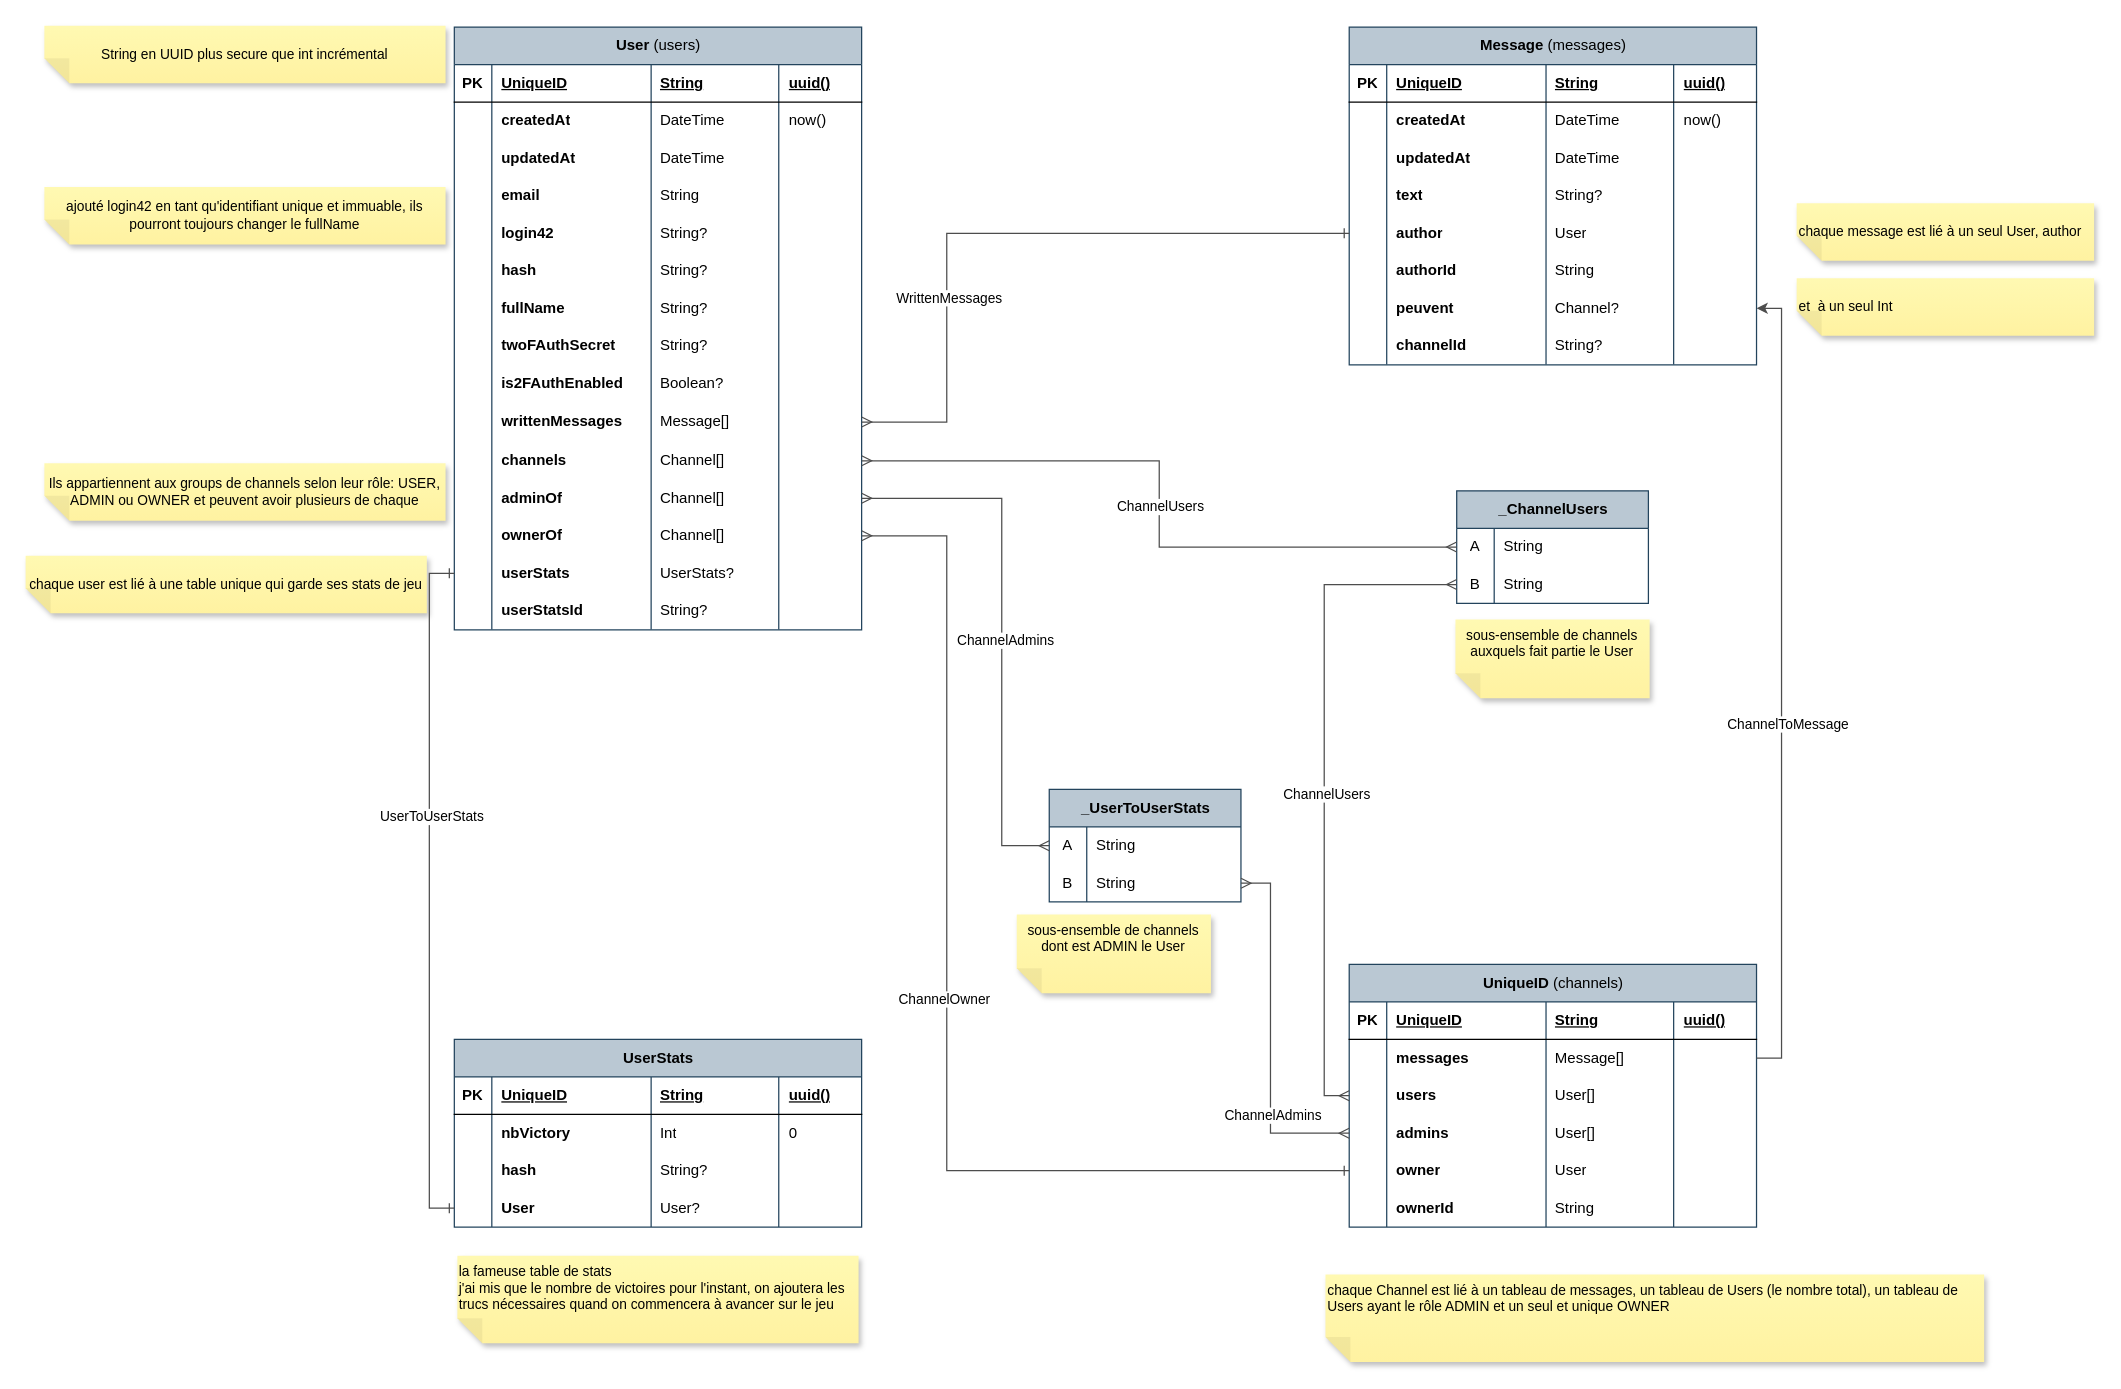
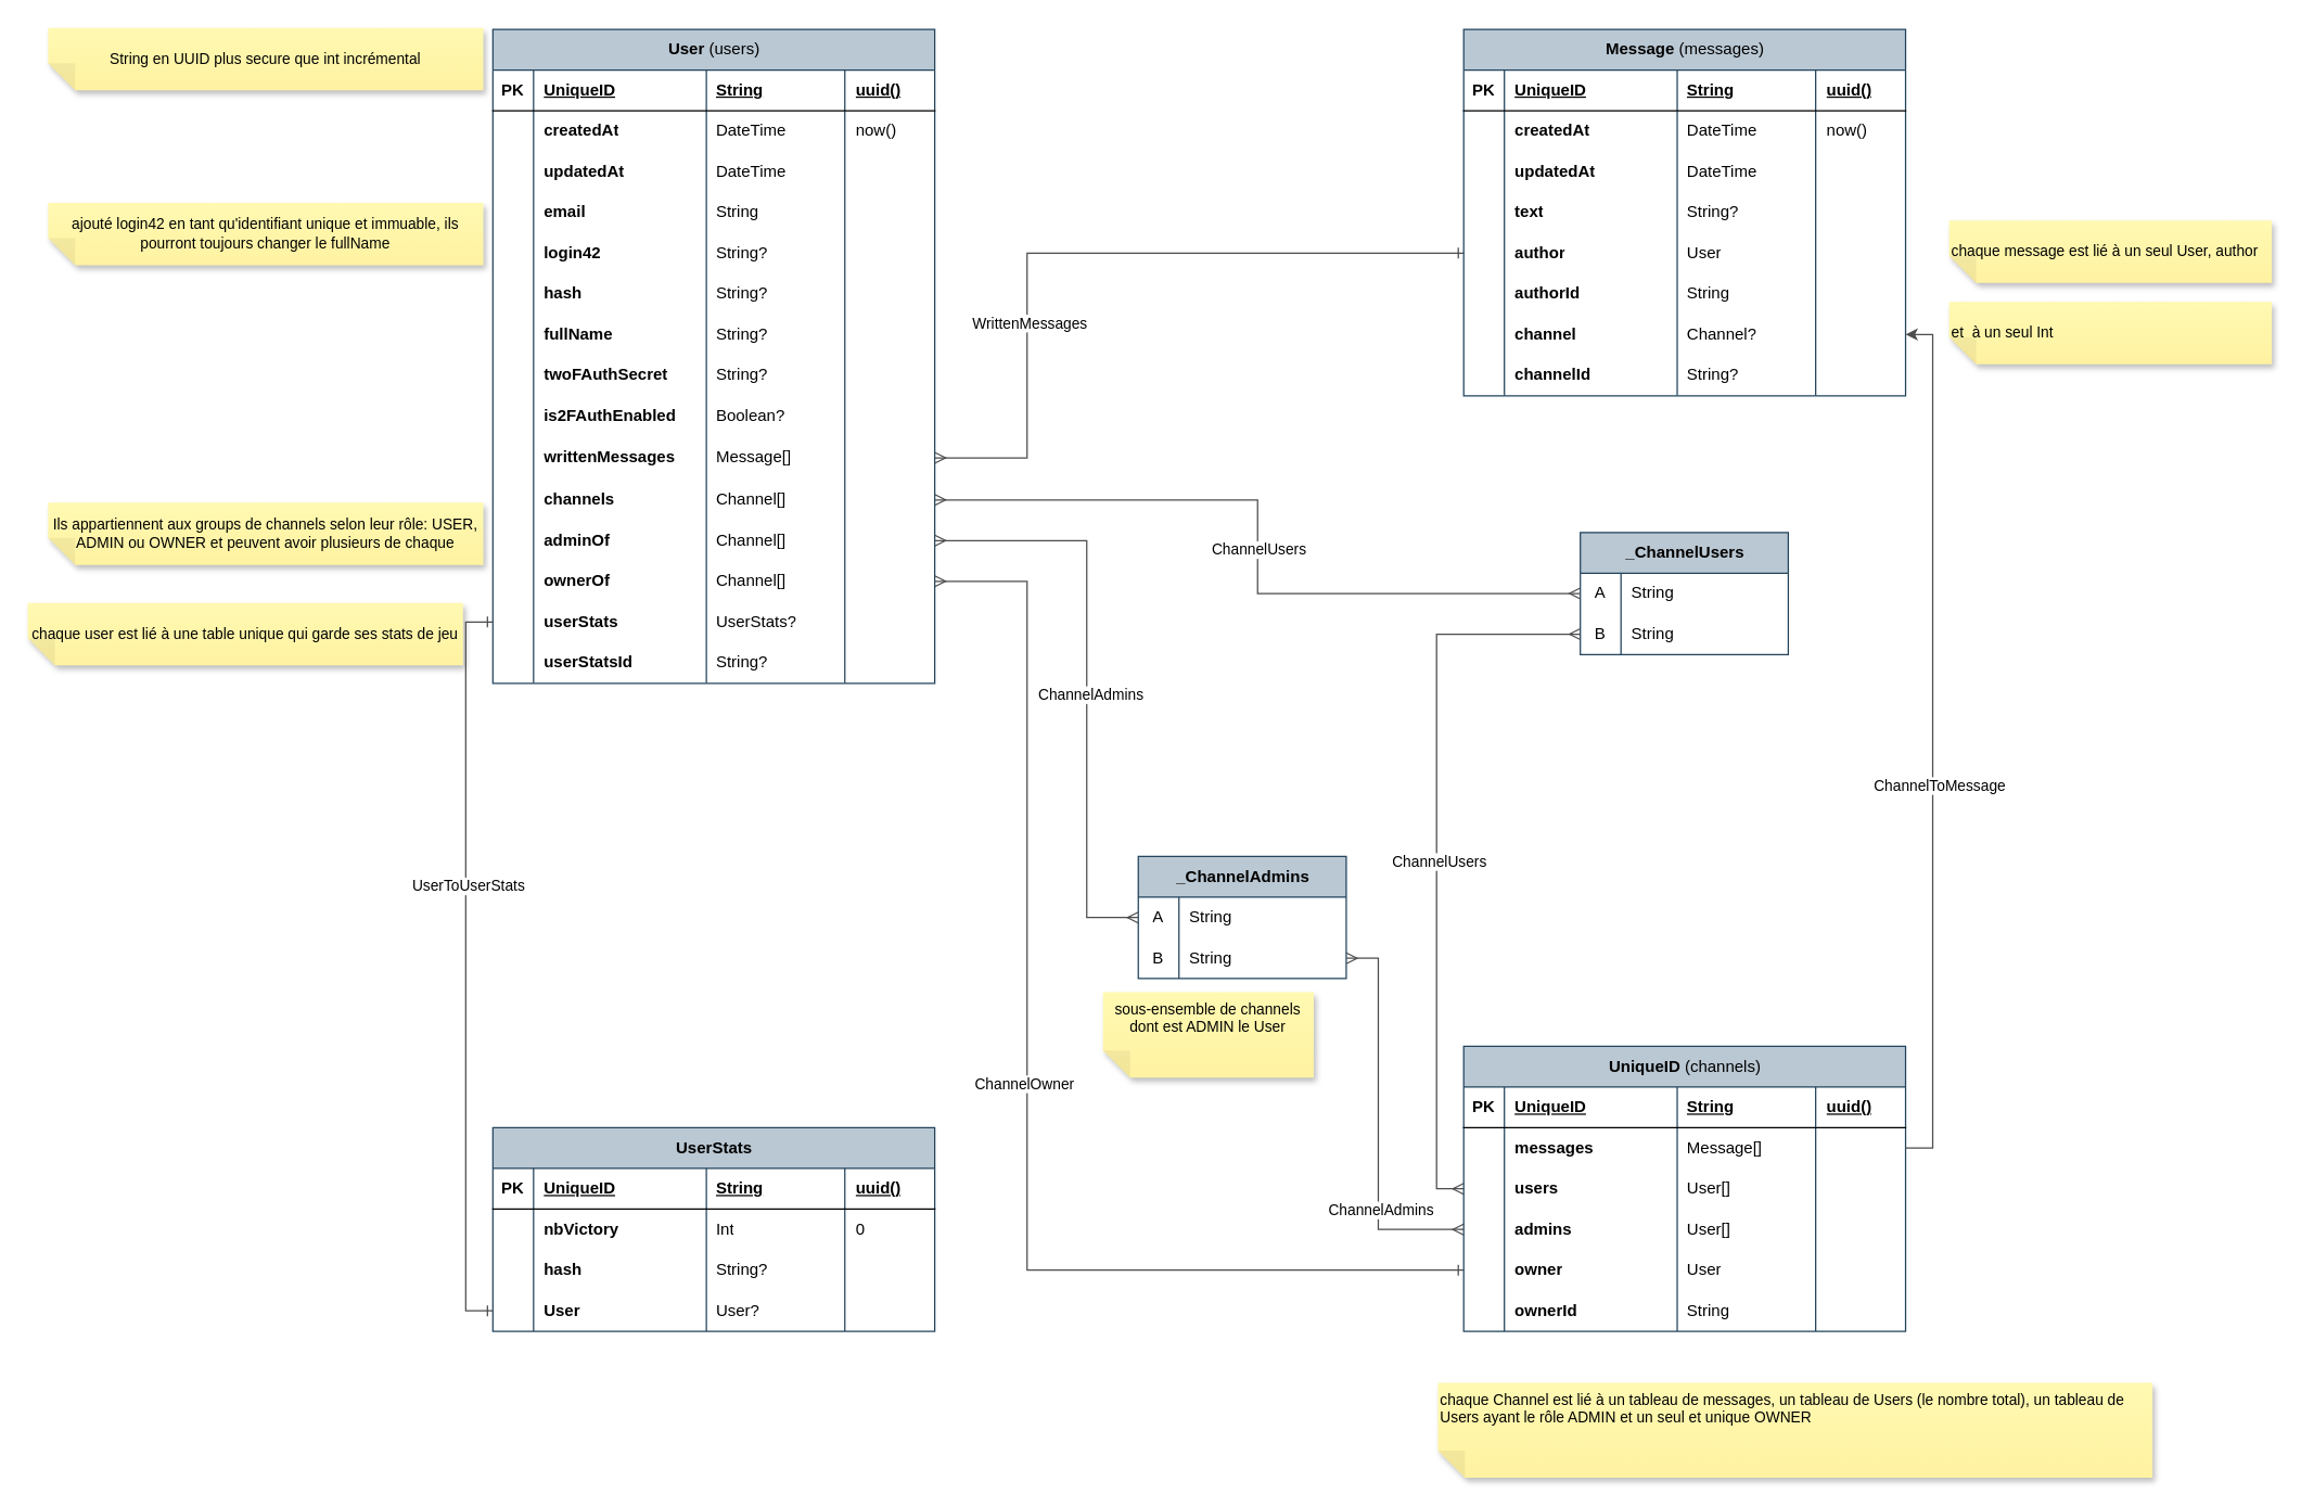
- <mxCell id="169" value="peuvent" style="shape=partialRectangle;connectable=0;fillColor=none;top=0;left=0;bottom=0;right=0;align=left;spacingLeft=6;overflow=hidden;whiteSpace=wrap;html=1;fontStyle=1" parent="167" vertex="1"><mxGeometry x="30" width="127.474" height="30" as="geometry"><mxRectangle width="127.474" height="30" as="alternateBounds" /></mxGeometry></mxCell>
+ <mxCell id="169" value="channel" style="shape=partialRectangle;connectable=0;fillColor=none;top=0;left=0;bottom=0;right=0;align=left;spacingLeft=6;overflow=hidden;whiteSpace=wrap;html=1;fontStyle=1" parent="167" vertex="1"><mxGeometry x="30" width="127.474" height="30" as="geometry"><mxRectangle width="127.474" height="30" as="alternateBounds" /></mxGeometry></mxCell>
- <mxCell id="210" value="sous-ensemble de channels auxquels fait partie le User" style="shape=note;whiteSpace=wrap;html=1;backgroundOutline=1;fontColor=#000000;darkOpacity=0.05;fillColor=#FFF9B2;strokeColor=none;fillStyle=solid;direction=west;gradientDirection=north;gradientColor=#FFF2A1;shadow=1;size=20;pointerEvents=1;align=center;fontSize=11;verticalAlign=top;" vertex="1" parent="1"><mxGeometry x="1164" y="495" width="155.38" height="63" as="geometry" /></mxCell>
- <mxCell id="186" value="_UserToUserStats" style="shape=table;startSize=30;container=1;collapsible=1;childLayout=tableLayout;fixedRows=1;rowLines=0;fontStyle=1;align=center;resizeLast=1;html=1;fillColor=#bac8d3;strokeColor=#23445d;" parent="1" vertex="1"><mxGeometry x="838.996" y="631" width="153.383" height="90" as="geometry" /></mxCell>
+ <mxCell id="186" value="_ChannelAdmins" style="shape=table;startSize=30;container=1;collapsible=1;childLayout=tableLayout;fixedRows=1;rowLines=0;fontStyle=1;align=center;resizeLast=1;html=1;fillColor=#bac8d3;strokeColor=#23445d;" parent="1" vertex="1"><mxGeometry x="838.996" y="631" width="153.383" height="90" as="geometry" /></mxCell>
- <mxCell id="206" value="la fameuse table de stats&lt;br&gt;j'ai mis que le nombre de victoires pour l'instant, on ajoutera les trucs nécessaires quand on commencera à avancer sur le jeu" style="shape=note;whiteSpace=wrap;html=1;backgroundOutline=1;fontColor=#000000;darkOpacity=0.05;fillColor=#FFF9B2;strokeColor=none;fillStyle=solid;direction=west;gradientDirection=north;gradientColor=#FFF2A1;shadow=1;size=20;pointerEvents=1;align=left;fontSize=11;verticalAlign=top;" vertex="1" parent="1"><mxGeometry x="365.447" y="1004" width="321" height="70" as="geometry" /></mxCell>
